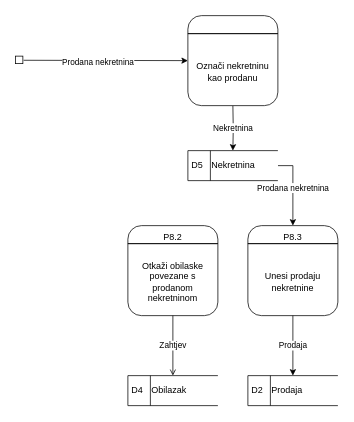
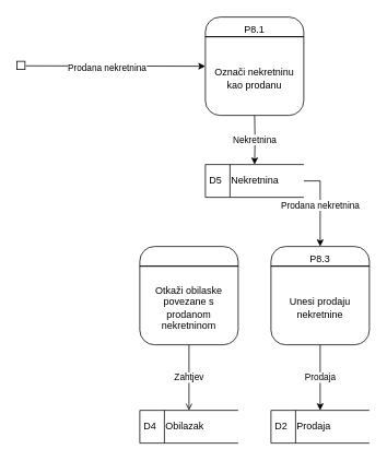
+ <mxCell id="18" value="P8.1" style="text;html=1;align=center;verticalAlign=middle;whiteSpace=wrap;rounded=0;movable=1;resizable=1;rotatable=1;deletable=1;editable=1;locked=0;connectable=1;" vertex="1" parent="15"><mxGeometry width="120" height="30" as="geometry" /></mxCell>
- <mxCell id="9" value="P8.2" style="text;html=1;align=center;verticalAlign=middle;whiteSpace=wrap;rounded=0;movable=1;resizable=1;rotatable=1;deletable=1;editable=1;locked=0;connectable=1;" vertex="1" parent="6"><mxGeometry width="120" height="30" as="geometry" /></mxCell>
